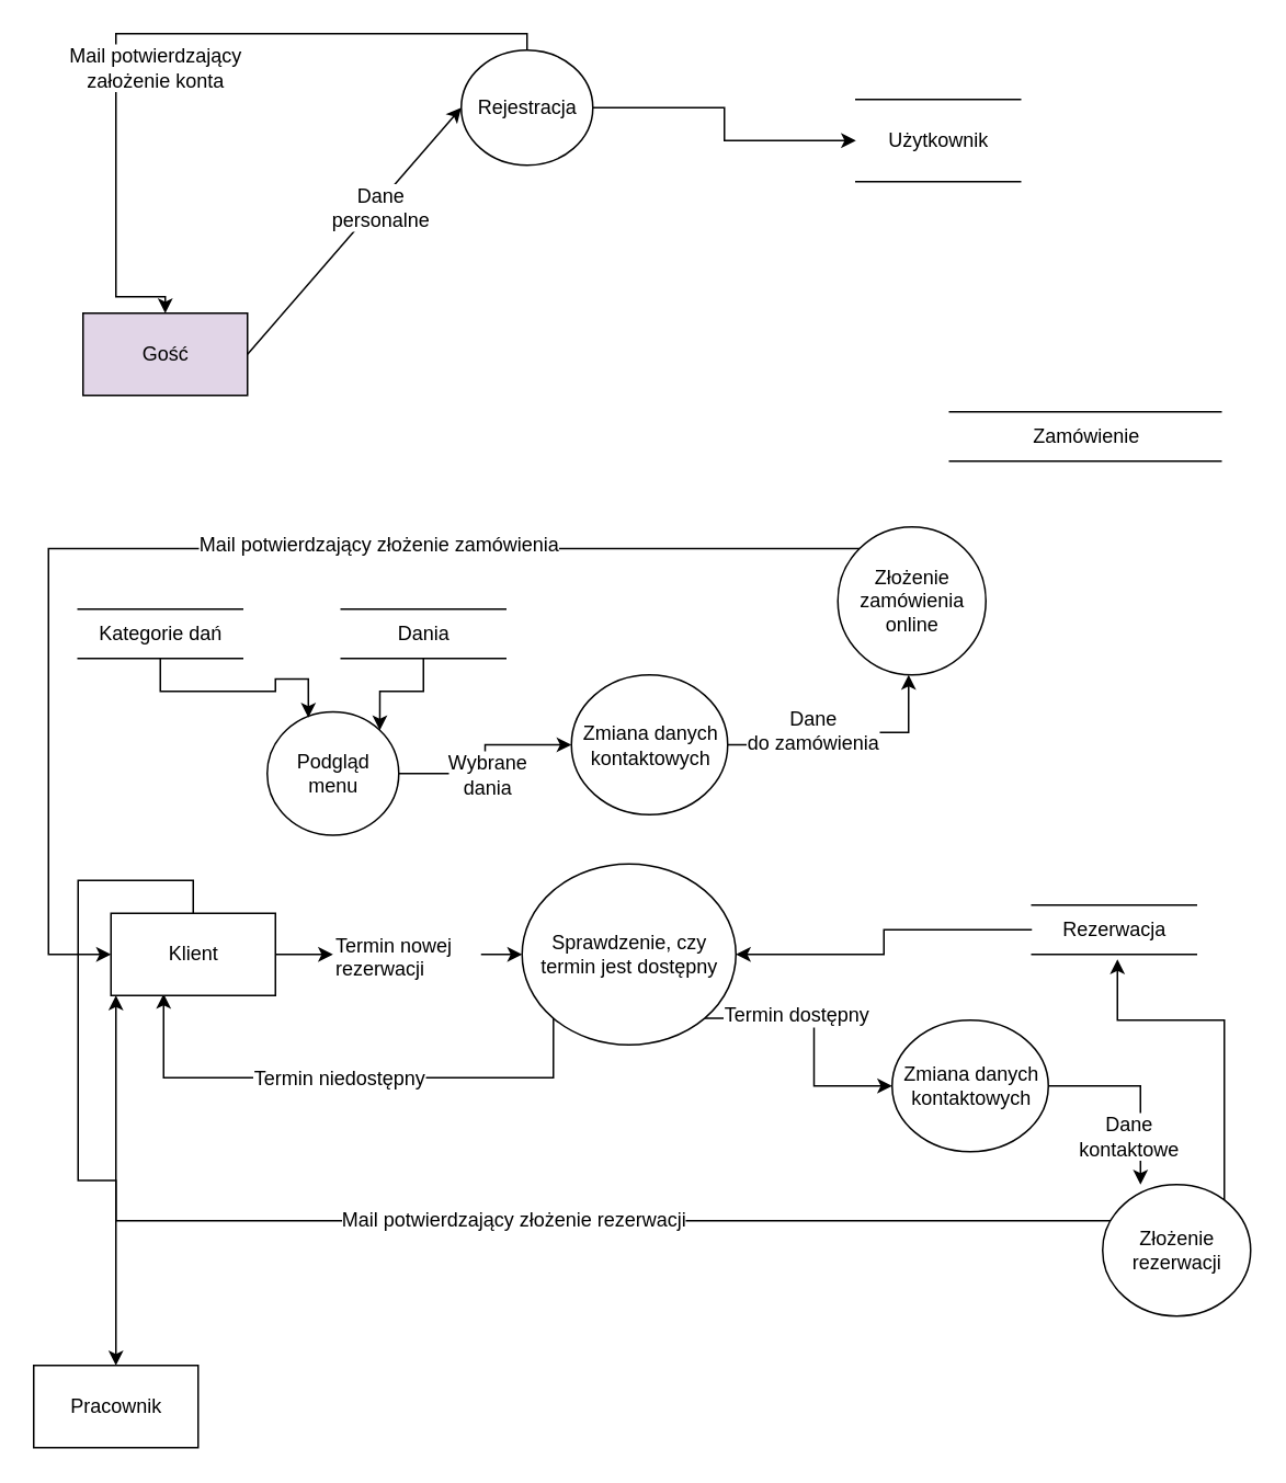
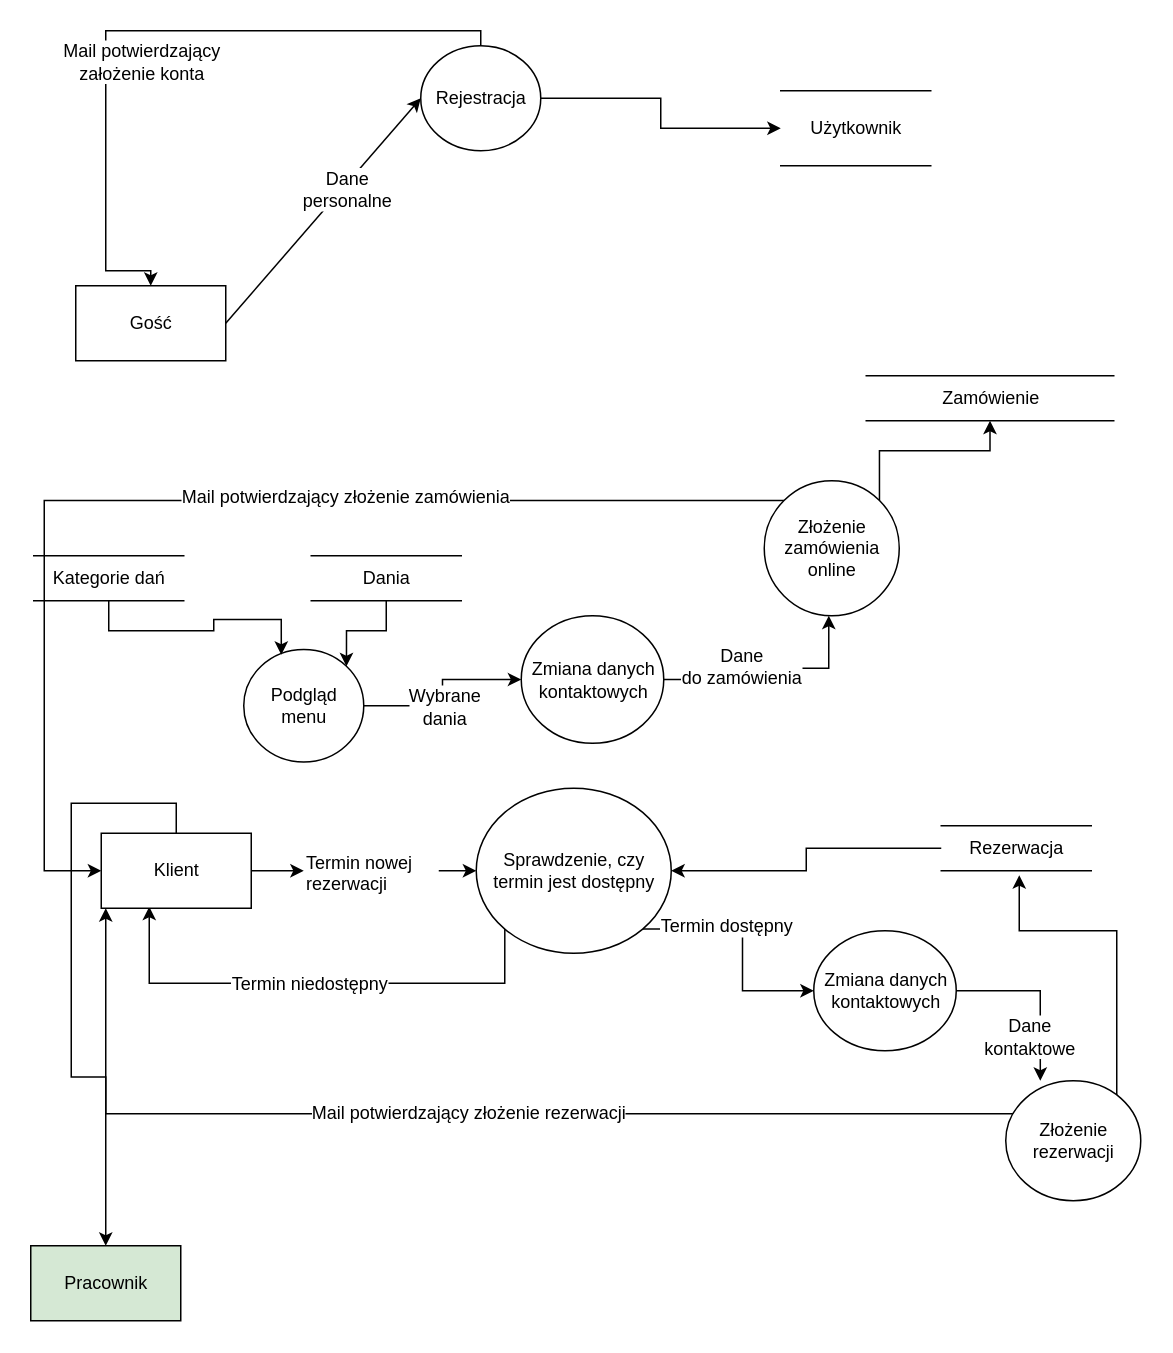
- <mxCell id="3" value="Gość" style="html=1;dashed=0;whitespace=wrap;fillColor=#e1d5e7;" vertex="1" parent="1"><mxGeometry x="50" y="190" width="100" height="50" as="geometry" /></mxCell>
+ <mxCell id="3" value="Gość" style="html=1;dashed=0;whitespace=wrap;" vertex="1" parent="1"><mxGeometry x="50" y="190" width="100" height="50" as="geometry" /></mxCell>
+ <mxCell id="30" style="edgeStyle=orthogonalEdgeStyle;rounded=0;orthogonalLoop=1;jettySize=auto;html=1;exitX=1;exitY=0;exitDx=0;exitDy=0;entryX=0.5;entryY=1;entryDx=0;entryDy=0;" edge="1" parent="1" source="33" target="44"><mxGeometry relative="1" as="geometry" /></mxCell>
- <mxCell id="40" value="Kategorie dań" style="html=1;dashed=0;whitespace=wrap;shape=partialRectangle;right=0;left=0;fillColor=none;" vertex="1" parent="1"><mxGeometry x="47" y="370" width="100" height="30" as="geometry" /></mxCell>
+ <mxCell id="40" value="Kategorie dań" style="html=1;dashed=0;whitespace=wrap;shape=partialRectangle;right=0;left=0;fillColor=none;" vertex="1" parent="1"><mxGeometry x="22" y="370" width="100" height="30" as="geometry" /></mxCell>
- <mxCell id="45" value="Pracownik" style="html=1;dashed=0;whitespace=wrap;" vertex="1" parent="1"><mxGeometry x="20" y="830" width="100" height="50" as="geometry" /></mxCell>
+ <mxCell id="45" value="Pracownik" style="html=1;dashed=0;whitespace=wrap;fillColor=#d5e8d4;" vertex="1" parent="1"><mxGeometry x="20" y="830" width="100" height="50" as="geometry" /></mxCell>
